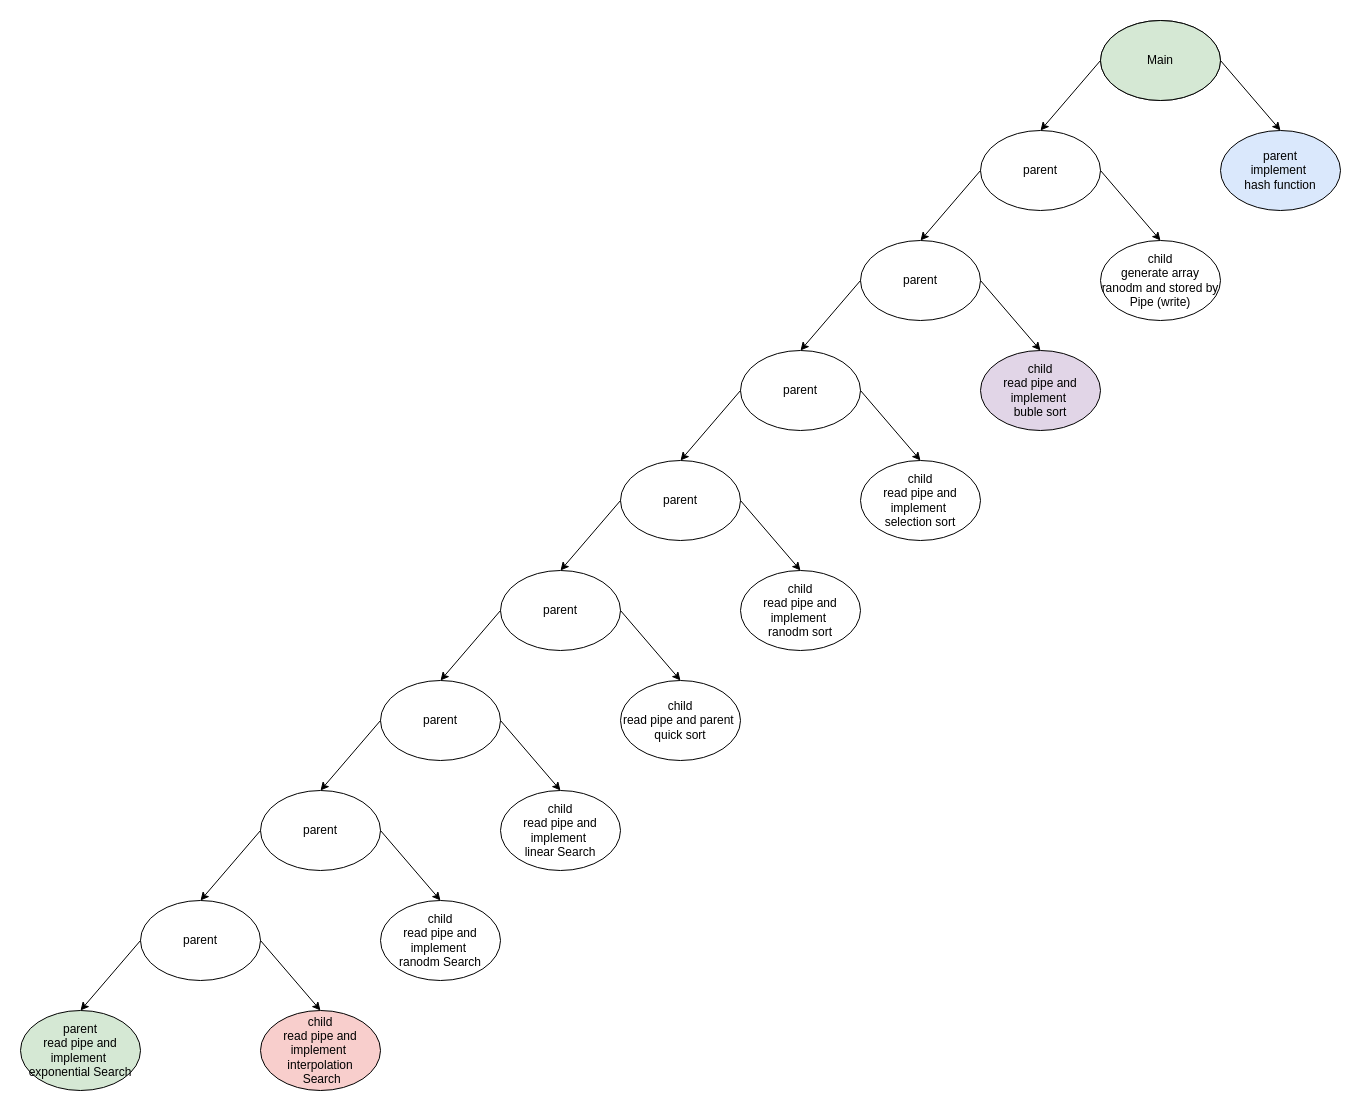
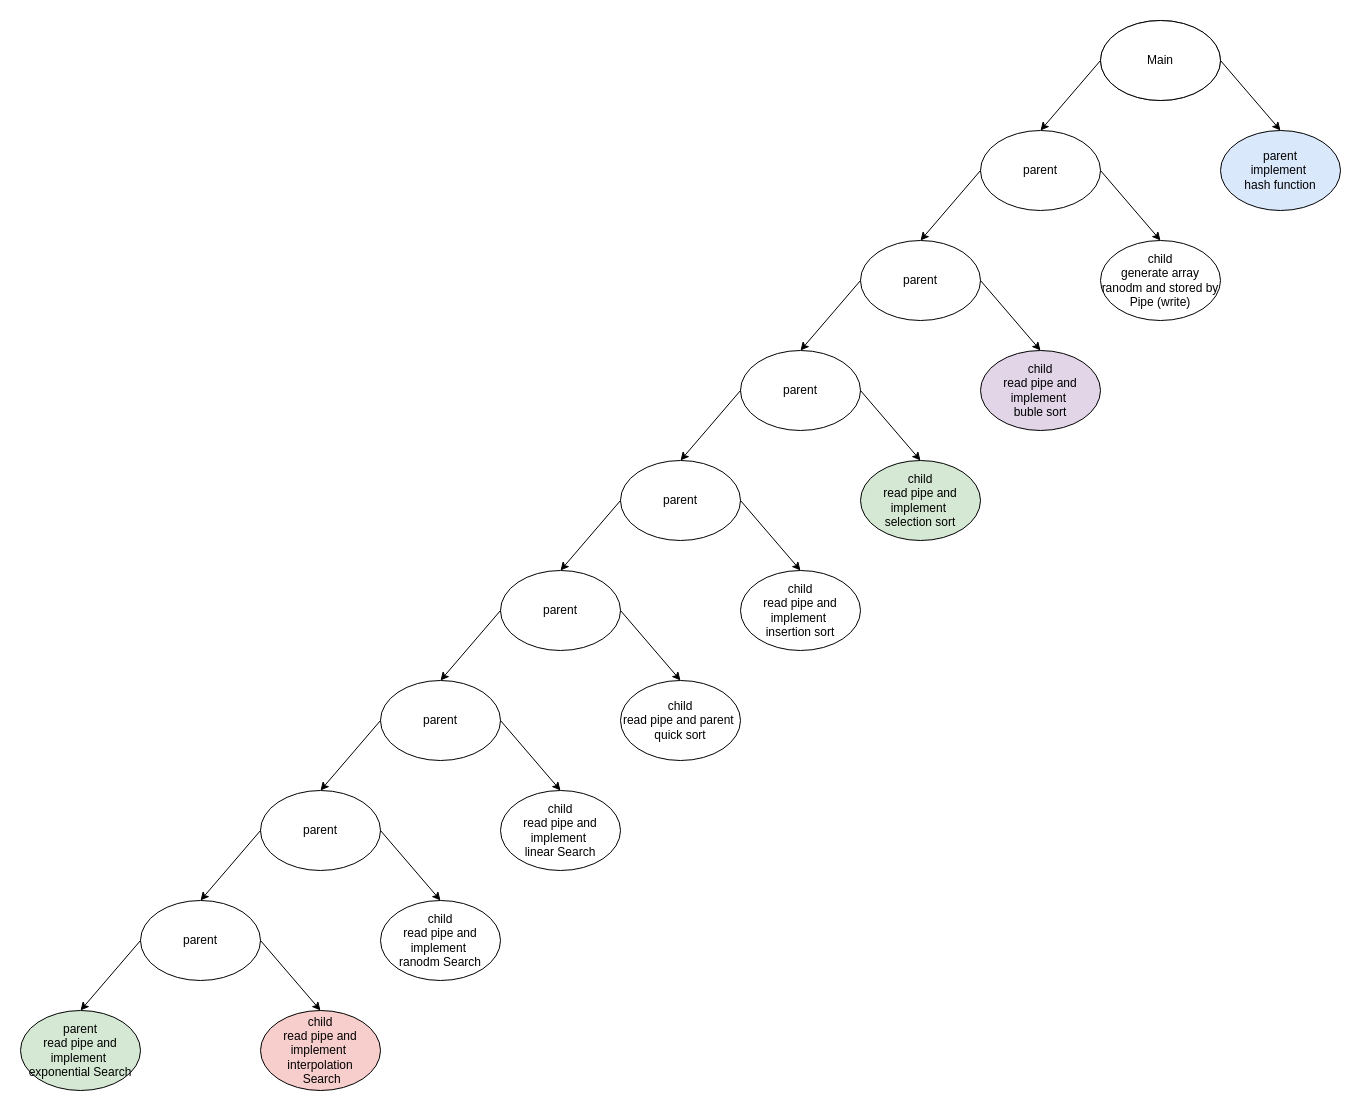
- <mxCell id="3" value="Main" style="ellipse;whiteSpace=wrap;html=1;fillColor=#d5e8d4;" parent="1" vertex="1"><mxGeometry x="1100" y="20" width="120" height="80" as="geometry" /></mxCell>
+ <mxCell id="3" value="Main" style="ellipse;whiteSpace=wrap;html=1;" parent="1" vertex="1"><mxGeometry x="1100" y="20" width="120" height="80" as="geometry" /></mxCell>
- <mxCell id="15" value="child&lt;div&gt;&lt;div&gt;read pipe and implement&amp;nbsp;&lt;/div&gt;&lt;div&gt;selection sort&lt;/div&gt;&lt;/div&gt;" style="ellipse;whiteSpace=wrap;html=1;" parent="1" vertex="1"><mxGeometry x="860" y="460" width="120" height="80" as="geometry" /></mxCell>
+ <mxCell id="15" value="child&lt;div&gt;&lt;div&gt;read pipe and implement&amp;nbsp;&lt;/div&gt;&lt;div&gt;selection sort&lt;/div&gt;&lt;/div&gt;" style="ellipse;whiteSpace=wrap;html=1;fillColor=#d5e8d4;" parent="1" vertex="1"><mxGeometry x="860" y="460" width="120" height="80" as="geometry" /></mxCell>
- <mxCell id="19" value="child&lt;div&gt;&lt;div&gt;read pipe and implement&amp;nbsp;&lt;/div&gt;&lt;div&gt;ranodm sort&lt;/div&gt;&lt;/div&gt;" style="ellipse;whiteSpace=wrap;html=1;" parent="1" vertex="1"><mxGeometry y="570" width="120" height="80" as="geometry" x="740" /></mxCell>
+ <mxCell id="19" value="child&lt;div&gt;&lt;div&gt;read pipe and implement&amp;nbsp;&lt;/div&gt;&lt;div&gt;insertion sort&lt;/div&gt;&lt;/div&gt;" style="ellipse;whiteSpace=wrap;html=1;" parent="1" vertex="1"><mxGeometry y="570" width="120" height="80" as="geometry" x="740" /></mxCell>
